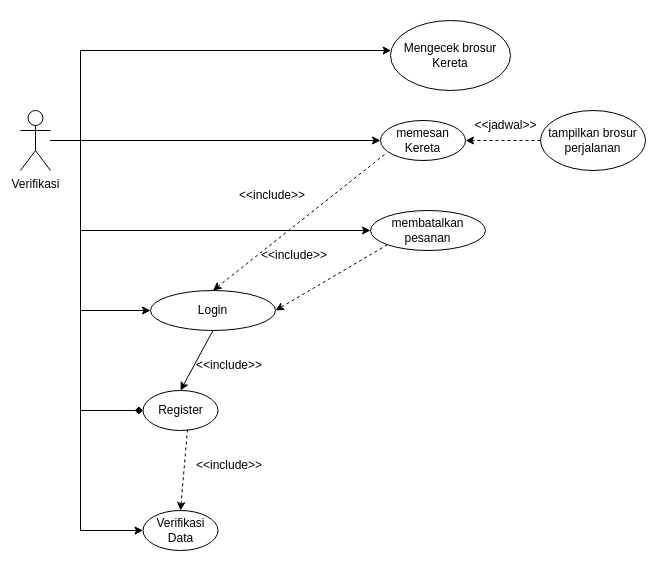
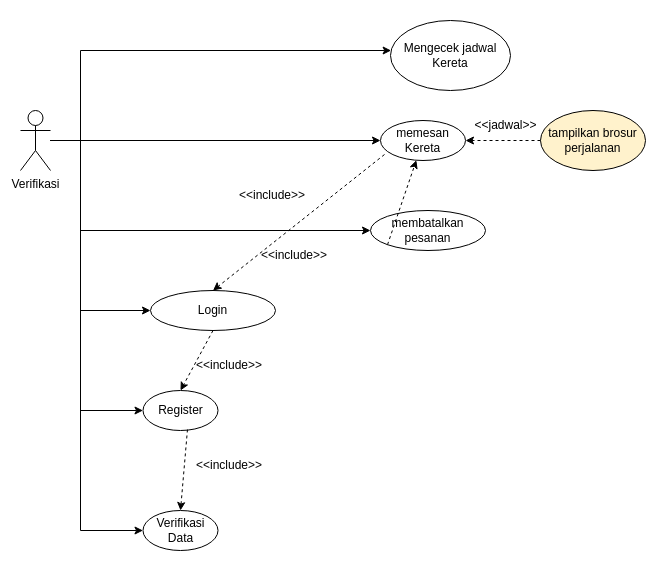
- <mxCell id="25" value="Mengecek brosur Kereta" style="ellipse;whiteSpace=wrap;html=1;" parent="1" vertex="1"><mxGeometry x="390" y="20" width="120" height="70" as="geometry" /></mxCell>
+ <mxCell id="25" value="Mengecek jadwal Kereta" style="ellipse;whiteSpace=wrap;html=1;" parent="1" vertex="1"><mxGeometry x="390" y="20" width="120" height="70" as="geometry" /></mxCell>
- <mxCell id="8" value="tampilkan brosur perjalanan" style="ellipse;whiteSpace=wrap;html=1;" parent="1" vertex="1"><mxGeometry x="540" y="110" width="105" height="60" as="geometry" /></mxCell>
+ <mxCell id="8" value="tampilkan brosur perjalanan" style="ellipse;whiteSpace=wrap;html=1;fillColor=#fff2cc;" parent="1" vertex="1"><mxGeometry x="540" y="110" width="105" height="60" as="geometry" /></mxCell>
- <mxCell id="17" value="" style="endArrow=classic;html=1;rounded=0;dashed=1;entryX=1;entryY=0.5;entryDx=0;entryDy=0;exitX=0;exitY=1;exitDx=0;exitDy=0;" parent="1" source="7" target="15" edge="1"><mxGeometry width="50" height="50" relative="1" as="geometry"><mxPoint x="393.995" y="164" as="sourcePoint" /><mxPoint x="197.5" y="300" as="targetPoint" /></mxGeometry></mxCell>
+ <mxCell id="17" value="" style="endArrow=classic;html=1;rounded=0;dashed=1;exitX=0;exitY=1;exitDx=0;exitDy=0;" parent="1" source="7" target="6" edge="1"><mxGeometry width="50" height="50" relative="1" as="geometry"><mxPoint x="393.995" y="164" as="sourcePoint" /><mxPoint x="197.5" y="300" as="targetPoint" /></mxGeometry></mxCell>
- <mxCell id="20" value="" style="endArrow=classic;html=1;rounded=0;dashed=0;entryX=0.5;entryY=0;entryDx=0;entryDy=0;exitX=0.5;exitY=1;exitDx=0;exitDy=0;" parent="1" source="15" target="11" edge="1"><mxGeometry width="50" height="50" relative="1" as="geometry"><mxPoint x="397.019" y="254.204" as="sourcePoint" /><mxPoint x="235" y="320" as="targetPoint" /></mxGeometry></mxCell>
+ <mxCell id="20" value="" style="endArrow=classic;html=1;rounded=0;dashed=1;entryX=0.5;entryY=0;entryDx=0;entryDy=0;exitX=0.5;exitY=1;exitDx=0;exitDy=0;" parent="1" source="15" target="11" edge="1"><mxGeometry width="50" height="50" relative="1" as="geometry"><mxPoint x="397.019" y="254.204" as="sourcePoint" /><mxPoint x="235" y="320" as="targetPoint" /></mxGeometry></mxCell>
- <mxCell id="4" style="edgeStyle=orthogonalEdgeStyle;rounded=0;orthogonalLoop=1;jettySize=auto;html=1;entryX=0;entryY=0.5;entryDx=0;entryDy=0;endArrow=diamond;" parent="1" source="5" target="11" edge="1"><mxGeometry relative="1" as="geometry"><Array as="points"><mxPoint x="80" y="140" /><mxPoint x="80" y="410" /></Array></mxGeometry></mxCell>
+ <mxCell id="4" style="edgeStyle=orthogonalEdgeStyle;rounded=0;orthogonalLoop=1;jettySize=auto;html=1;entryX=0;entryY=0.5;entryDx=0;entryDy=0;" parent="1" source="5" target="11" edge="1"><mxGeometry relative="1" as="geometry"><Array as="points"><mxPoint x="80" y="140" /><mxPoint x="80" y="410" /></Array></mxGeometry></mxCell>
